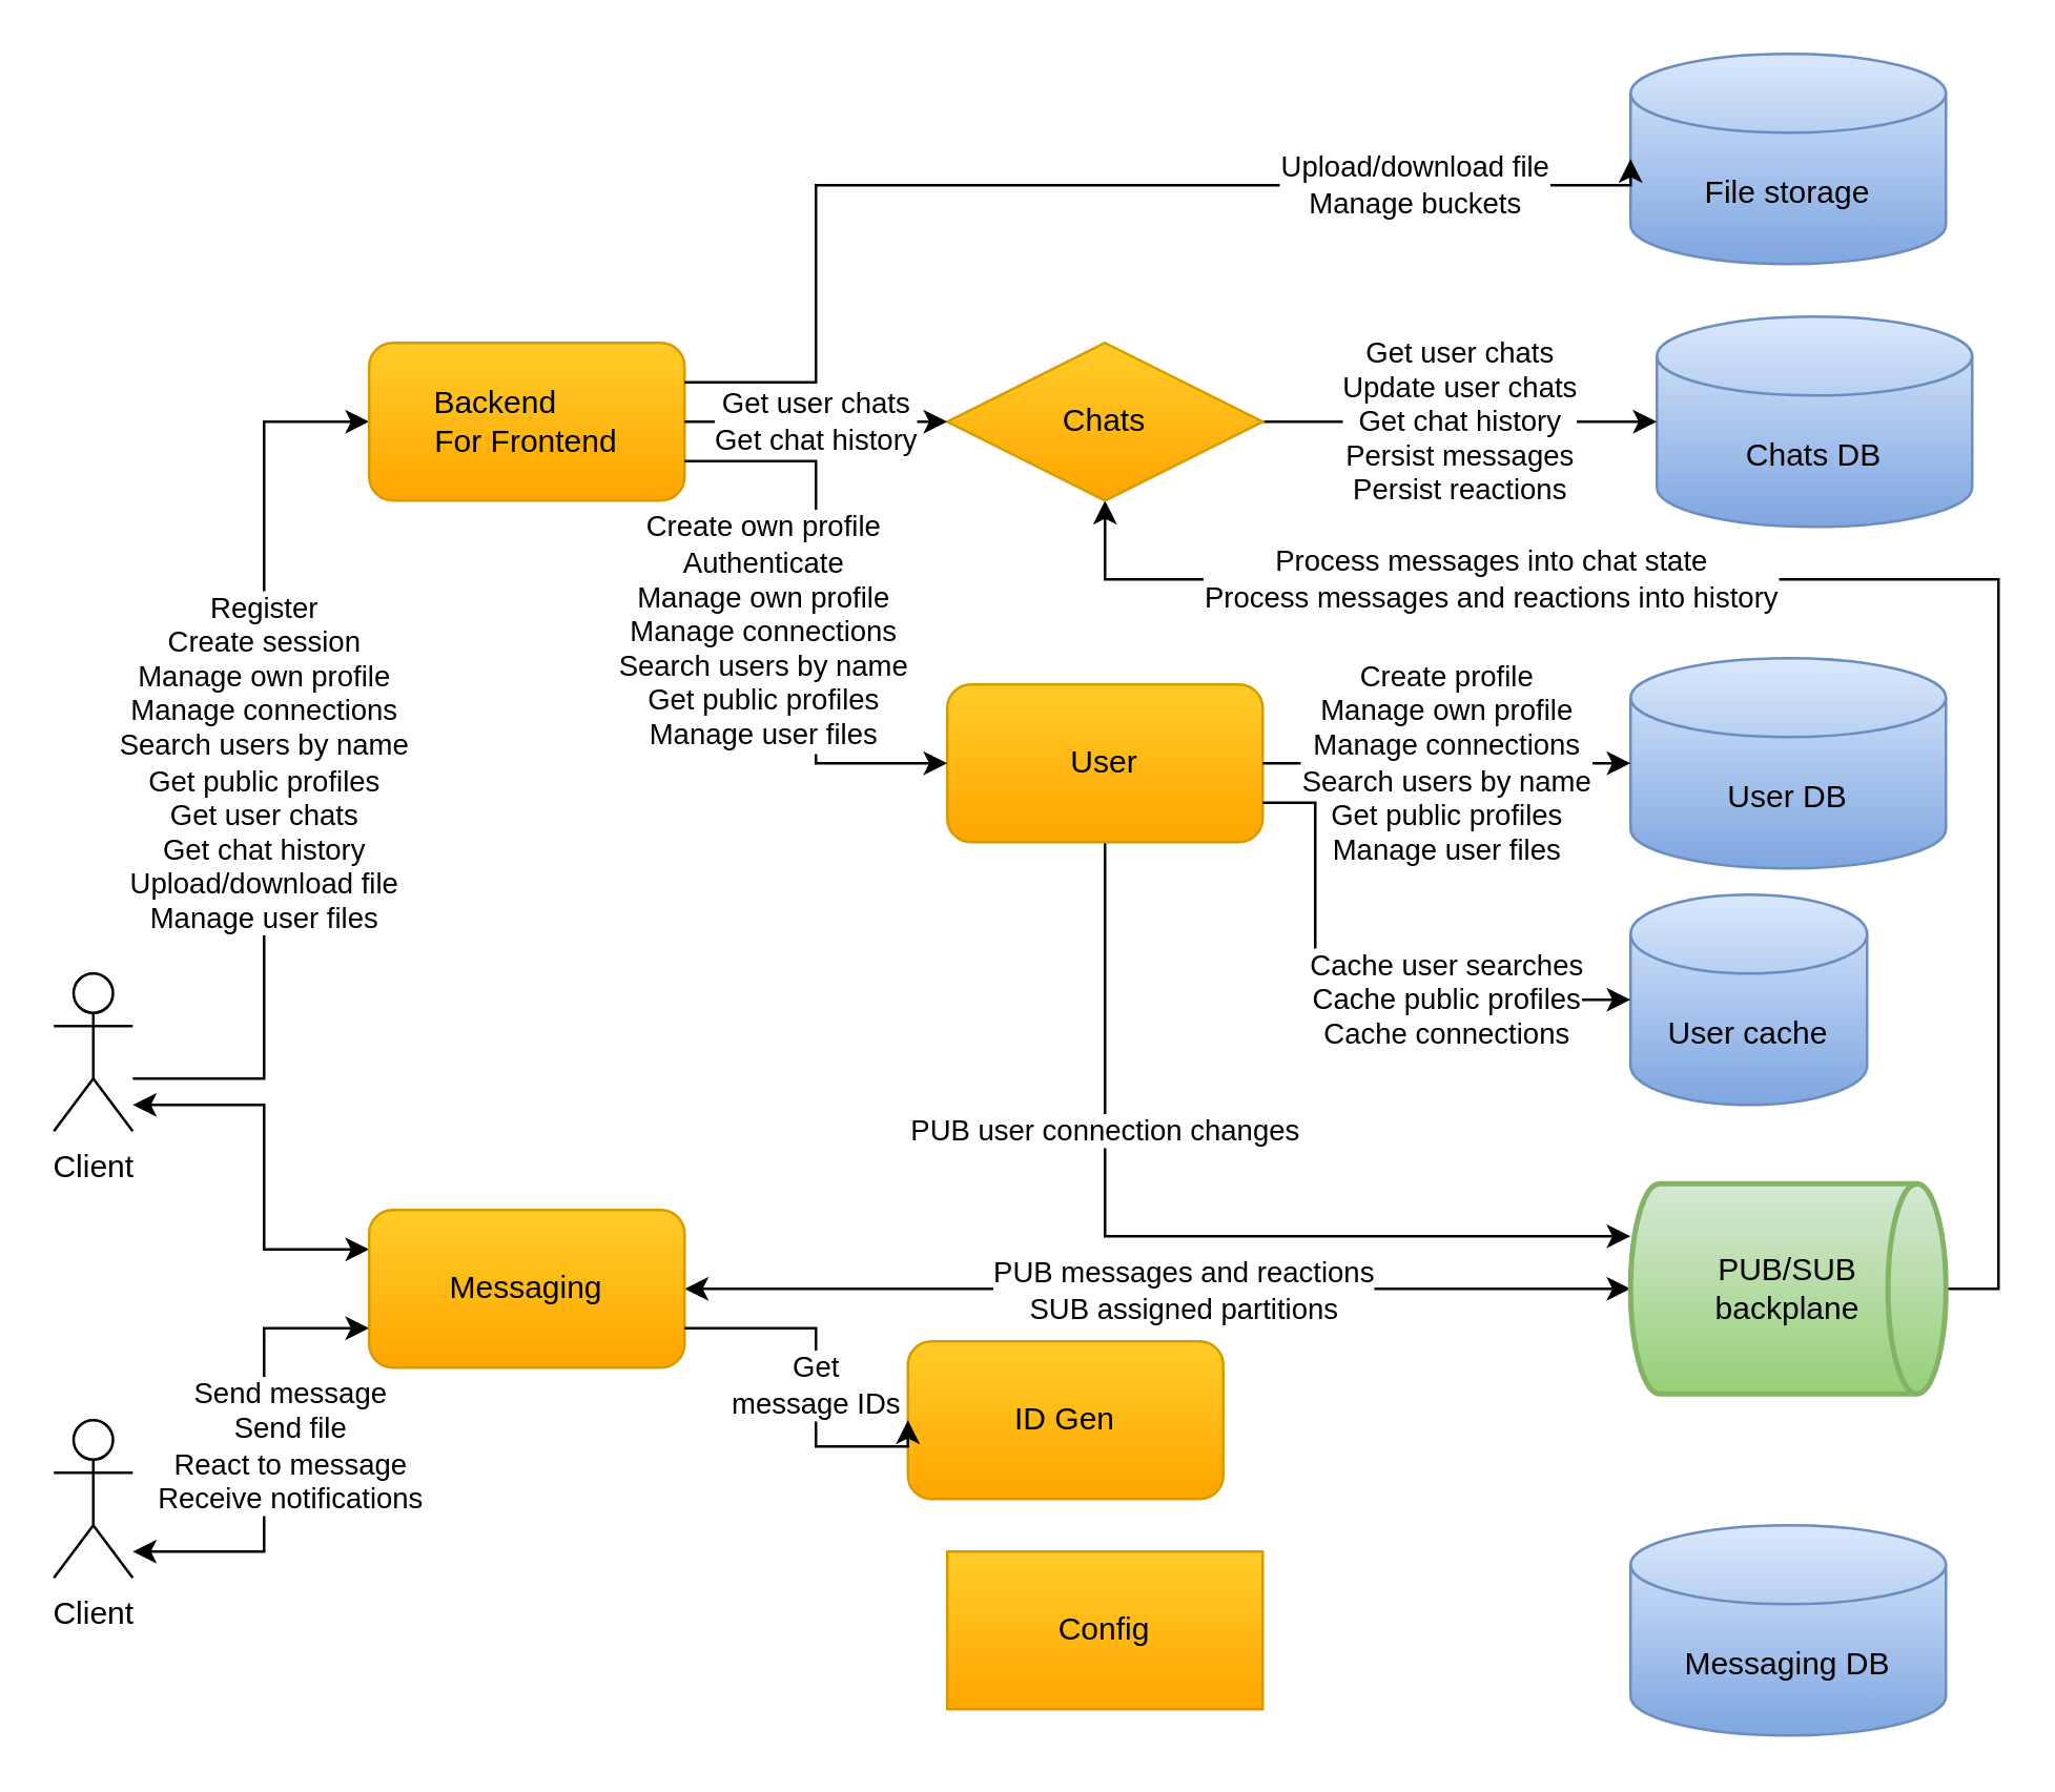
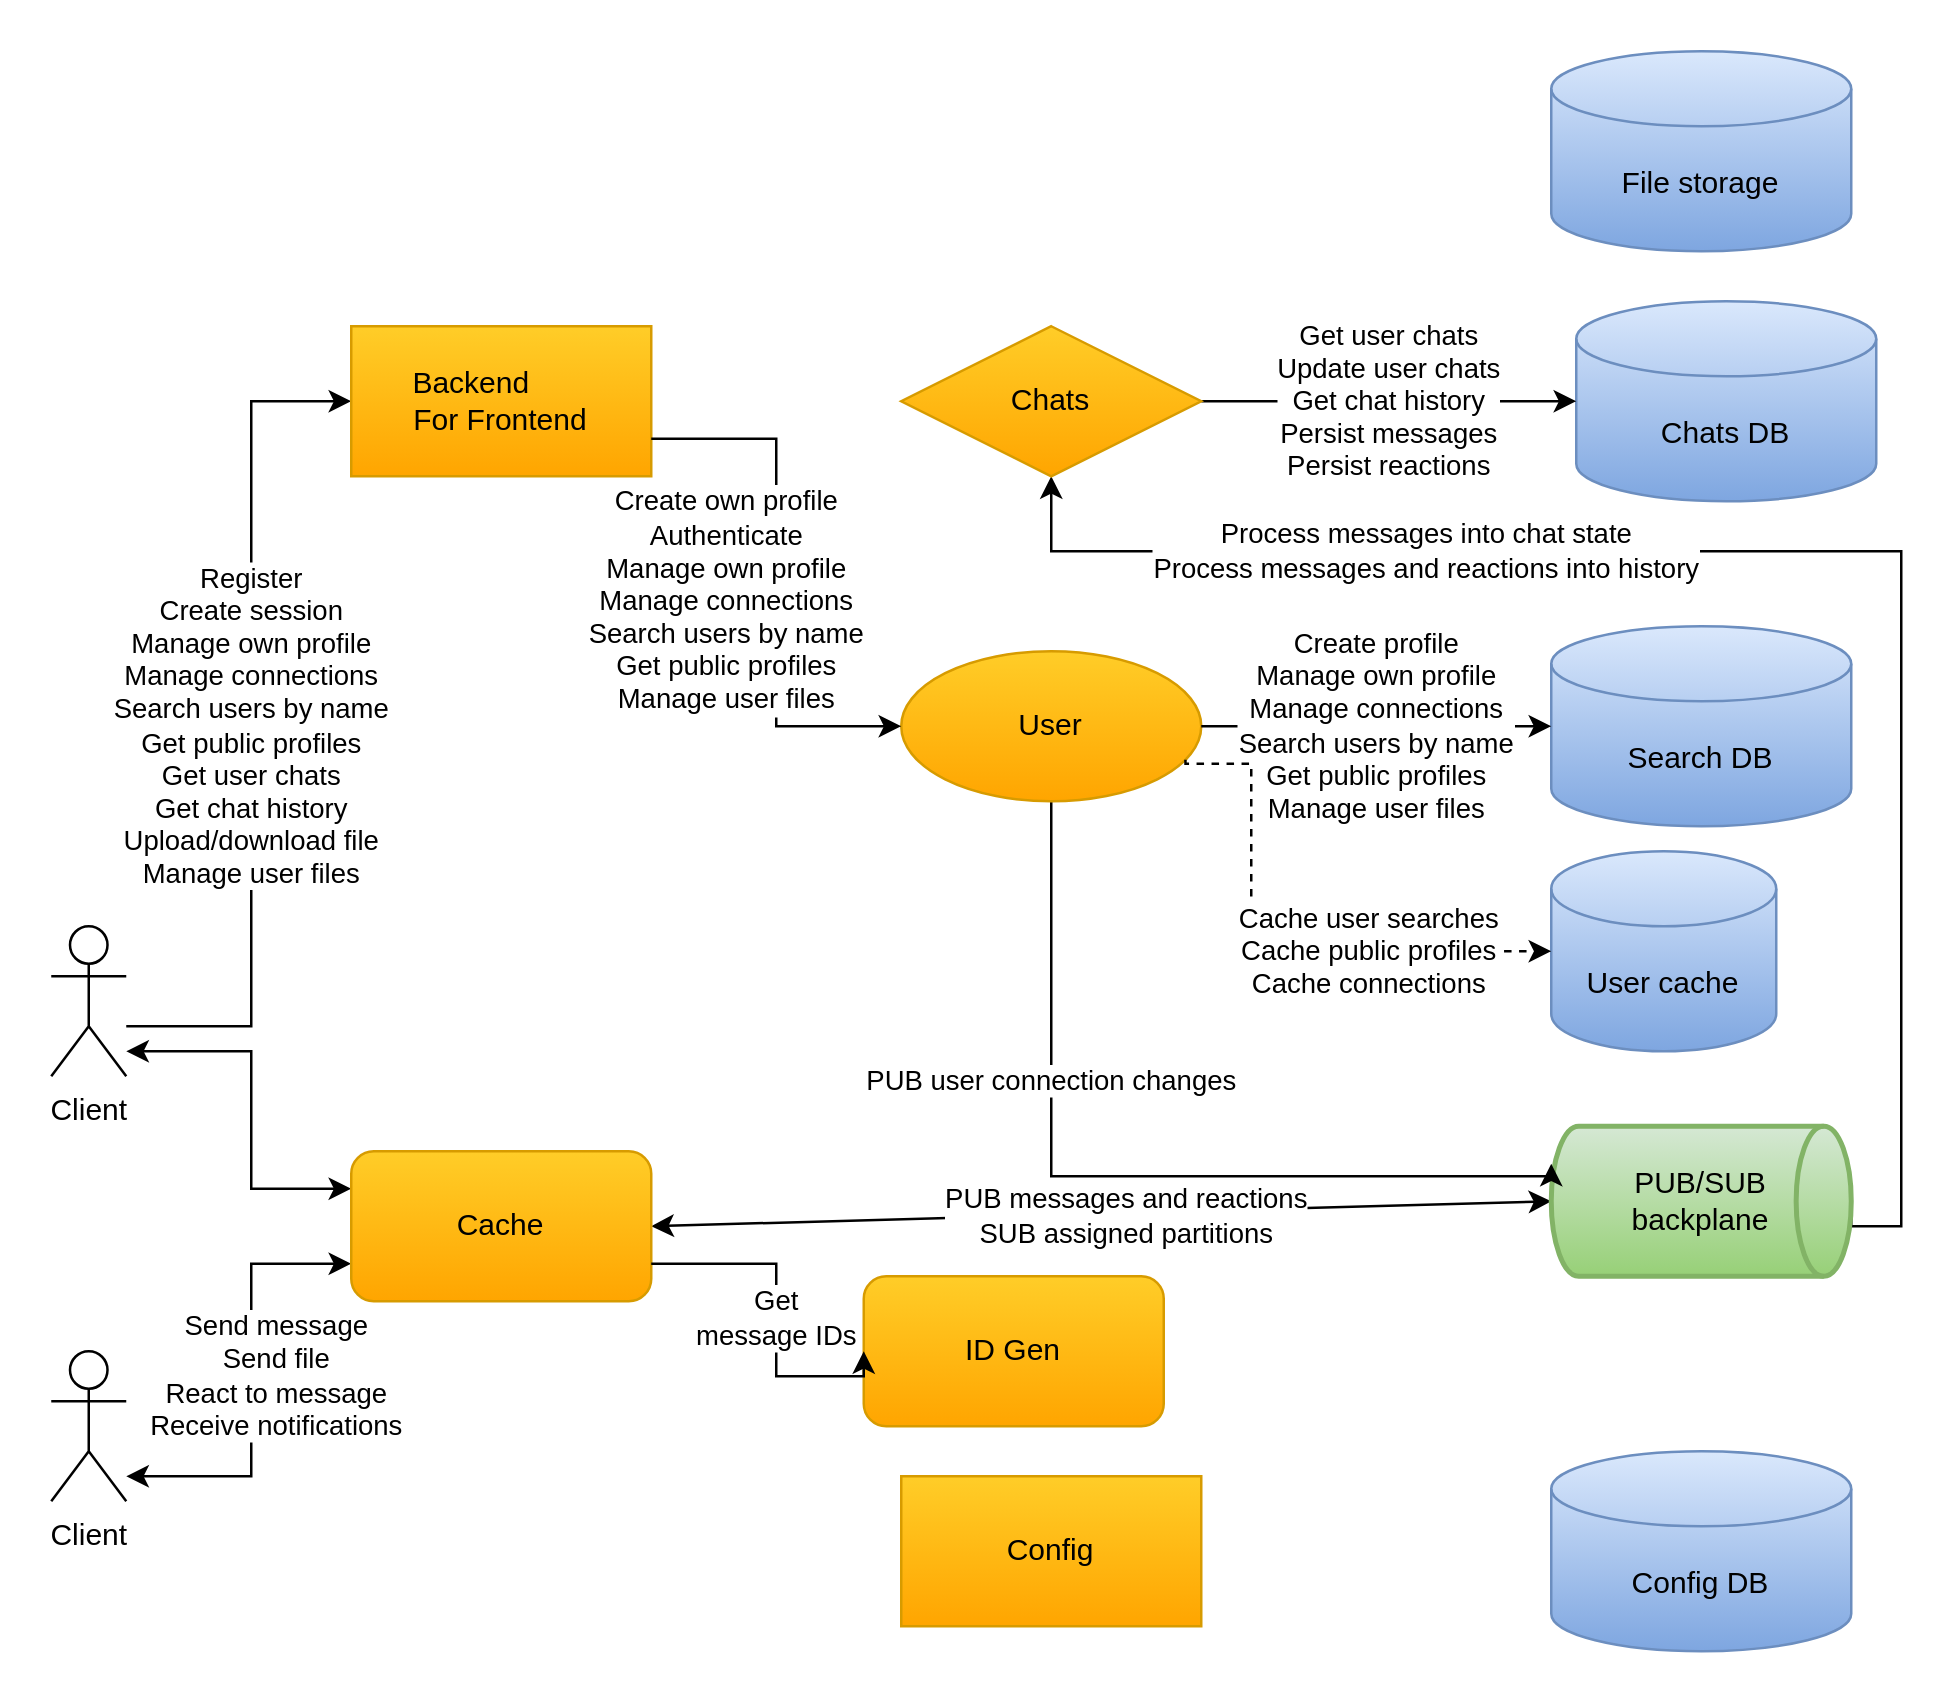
- <mxCell id="28" value="Upload/download file&lt;br&gt;Manage buckets" style="edgeStyle=orthogonalEdgeStyle;rounded=0;orthogonalLoop=1;jettySize=auto;html=1;entryX=0;entryY=0.5;entryDx=0;entryDy=0;entryPerimeter=0;exitX=1;exitY=0.25;exitDx=0;exitDy=0;" parent="1" source="18" target="27" edge="1"><mxGeometry x="0.586" relative="1" as="geometry"><mxPoint x="320" y="130" as="sourcePoint" /><Array as="points"><mxPoint x="310" y="145" /><mxPoint x="310" y="70" /></Array><mxPoint as="offset" /></mxGeometry></mxCell>
- <mxCell id="18" value="&lt;font style=&quot;font-size: 12px&quot;&gt;Backend&amp;nbsp; &amp;nbsp; &amp;nbsp; &amp;nbsp;&lt;br&gt;For Frontend&lt;/font&gt;" style="rounded=1;whiteSpace=wrap;html=1;gradientColor=#ffa500;fillColor=#ffcd28;strokeColor=#d79b00;" parent="1" vertex="1"><mxGeometry x="140" y="130" width="120" height="60" as="geometry" /></mxCell>
+ <mxCell id="18" value="&lt;font style=&quot;font-size: 12px&quot;&gt;Backend&amp;nbsp; &amp;nbsp; &amp;nbsp; &amp;nbsp;&lt;br&gt;For Frontend&lt;/font&gt;" style="whiteSpace=wrap;html=1;gradientColor=#ffa500;fillColor=#ffcd28;strokeColor=#d79b00;rounded=0;" parent="1" vertex="1"><mxGeometry x="140" y="130" width="120" height="60" as="geometry" /></mxCell>
- <mxCell id="19" value="Get user chats&lt;br&gt;Get chat history" style="endArrow=classic;html=1;exitX=1;exitY=0.5;exitDx=0;exitDy=0;entryX=0;entryY=0.5;entryDx=0;entryDy=0;rounded=0;edgeStyle=orthogonalEdgeStyle;" parent="1" source="18" target="15" edge="1"><mxGeometry width="50" height="50" relative="1" as="geometry"><mxPoint x="270" y="505" as="sourcePoint" /><mxPoint x="350" y="570" as="targetPoint" /><mxPoint as="offset" /></mxGeometry></mxCell>
- <mxCell id="21" value="&lt;font style=&quot;font-size: 12px&quot;&gt;User&lt;/font&gt;" style="rounded=1;whiteSpace=wrap;html=1;gradientColor=#ffa500;fillColor=#ffcd28;strokeColor=#d79b00;" parent="1" vertex="1"><mxGeometry x="360" y="260" width="120" height="60" as="geometry" /></mxCell>
+ <mxCell id="21" value="&lt;font style=&quot;font-size: 12px&quot;&gt;User&lt;/font&gt;" style="ellipse;whiteSpace=wrap;html=1;gradientColor=#ffa500;fillColor=#ffcd28;strokeColor=#d79b00;" parent="1" vertex="1"><mxGeometry x="360" y="260" width="120" height="60" as="geometry" /></mxCell>
- <mxCell id="22" value="User DB" style="shape=cylinder3;whiteSpace=wrap;html=1;boundedLbl=1;backgroundOutline=1;size=15;gradientColor=#7ea6e0;fillColor=#dae8fc;strokeColor=#6c8ebf;" parent="1" vertex="1"><mxGeometry x="620" y="250" width="120" height="80" as="geometry" /></mxCell>
+ <mxCell id="22" value="Search DB" style="shape=cylinder3;whiteSpace=wrap;html=1;boundedLbl=1;backgroundOutline=1;size=15;gradientColor=#7ea6e0;fillColor=#dae8fc;strokeColor=#6c8ebf;" parent="1" vertex="1"><mxGeometry x="620" y="250" width="120" height="80" as="geometry" /></mxCell>
- <mxCell id="26" value="Cache user searches&lt;br&gt;Cache public profiles&lt;br style=&quot;border-color: var(--border-color);&quot;&gt;Cache connections" style="rounded=0;orthogonalLoop=1;jettySize=auto;html=1;entryX=0;entryY=0.5;entryDx=0;entryDy=0;entryPerimeter=0;exitX=1;exitY=0.75;exitDx=0;exitDy=0;edgeStyle=orthogonalEdgeStyle;" parent="1" source="21" target="25" edge="1"><mxGeometry x="0.349" relative="1" as="geometry"><mxPoint x="470" y="210" as="sourcePoint" /><mxPoint x="570" y="230" as="targetPoint" /><mxPoint as="offset" /><Array as="points"><mxPoint x="500" y="305" /><mxPoint x="500" y="380" /></Array></mxGeometry></mxCell>
+ <mxCell id="26" value="Cache user searches&lt;br&gt;Cache public profiles&lt;br style=&quot;border-color: var(--border-color);&quot;&gt;Cache connections" style="rounded=0;orthogonalLoop=1;jettySize=auto;html=1;entryX=0;entryY=0.5;entryDx=0;entryDy=0;entryPerimeter=0;exitX=1;exitY=0.75;exitDx=0;exitDy=0;edgeStyle=orthogonalEdgeStyle;dashed=1;" parent="1" source="21" target="25" edge="1"><mxGeometry x="0.349" relative="1" as="geometry"><mxPoint x="470" y="210" as="sourcePoint" /><mxPoint x="570" y="230" as="targetPoint" /><mxPoint as="offset" /><Array as="points"><mxPoint x="500" y="305" /><mxPoint x="500" y="380" /></Array></mxGeometry></mxCell>
- <mxCell id="8" value="&lt;font style=&quot;font-size: 12px&quot;&gt;Messaging&lt;/font&gt;" style="rounded=1;whiteSpace=wrap;html=1;gradientColor=#ffa500;fillColor=#ffcd28;strokeColor=#d79b00;" parent="1" vertex="1"><mxGeometry x="140" y="460" width="120" height="60" as="geometry" /></mxCell>
+ <mxCell id="8" value="&lt;font style=&quot;font-size: 12px&quot;&gt;Cache&lt;/font&gt;" style="rounded=1;whiteSpace=wrap;html=1;gradientColor=#ffa500;fillColor=#ffcd28;strokeColor=#d79b00;" parent="1" vertex="1"><mxGeometry x="140" y="460" width="120" height="60" as="geometry" /></mxCell>
- <mxCell id="10" value="PUB/SUB&lt;br&gt;backplane" style="strokeWidth=2;html=1;shape=mxgraph.flowchart.direct_data;whiteSpace=wrap;gradientColor=#97d077;fillColor=#d5e8d4;strokeColor=#82b366;" parent="1" vertex="1"><mxGeometry x="620" y="450" width="120" height="80" as="geometry" /></mxCell>
+ <mxCell id="10" value="PUB/SUB&lt;br&gt;backplane" style="strokeWidth=2;html=1;shape=mxgraph.flowchart.direct_data;whiteSpace=wrap;gradientColor=#97d077;fillColor=#d5e8d4;strokeColor=#82b366;" parent="1" vertex="1"><mxGeometry x="620" y="450" width="120" height="60" as="geometry" /></mxCell>
- <mxCell id="14" value="Messaging DB" style="shape=cylinder3;whiteSpace=wrap;html=1;boundedLbl=1;backgroundOutline=1;size=15;gradientColor=#7ea6e0;fillColor=#dae8fc;strokeColor=#6c8ebf;" parent="1" vertex="1"><mxGeometry x="620" y="580" width="120" height="80" as="geometry" /></mxCell>
+ <mxCell id="14" value="Config DB" style="shape=cylinder3;whiteSpace=wrap;html=1;boundedLbl=1;backgroundOutline=1;size=15;gradientColor=#7ea6e0;fillColor=#dae8fc;strokeColor=#6c8ebf;" parent="1" vertex="1"><mxGeometry x="620" y="580" width="120" height="80" as="geometry" /></mxCell>
